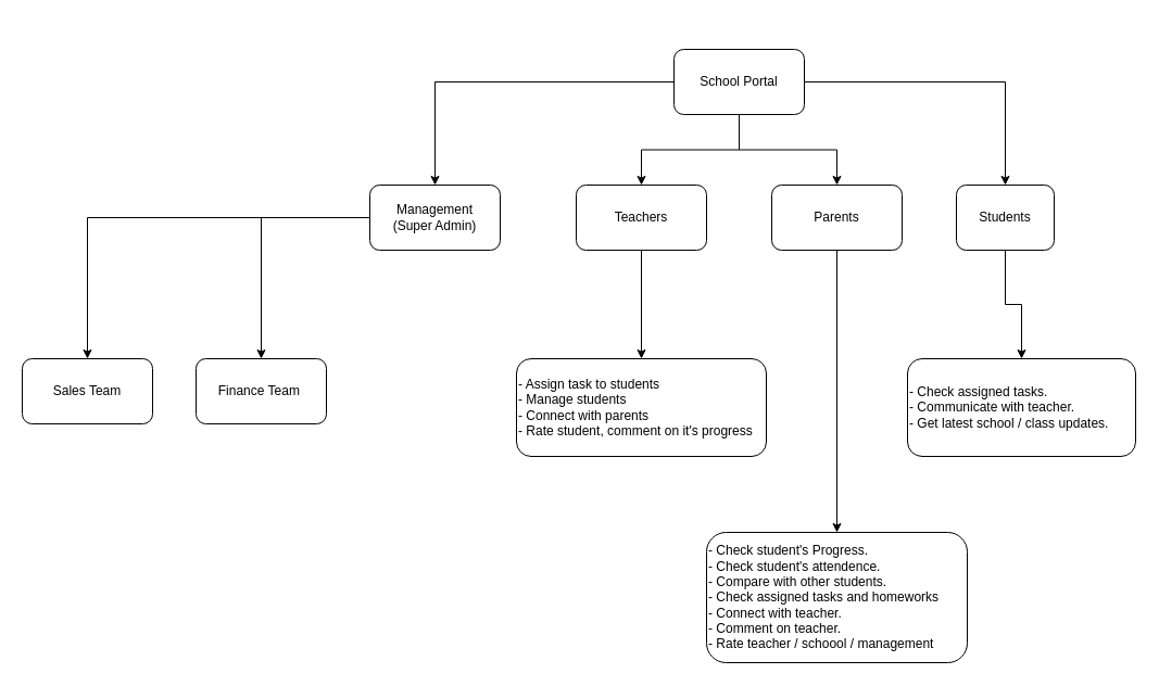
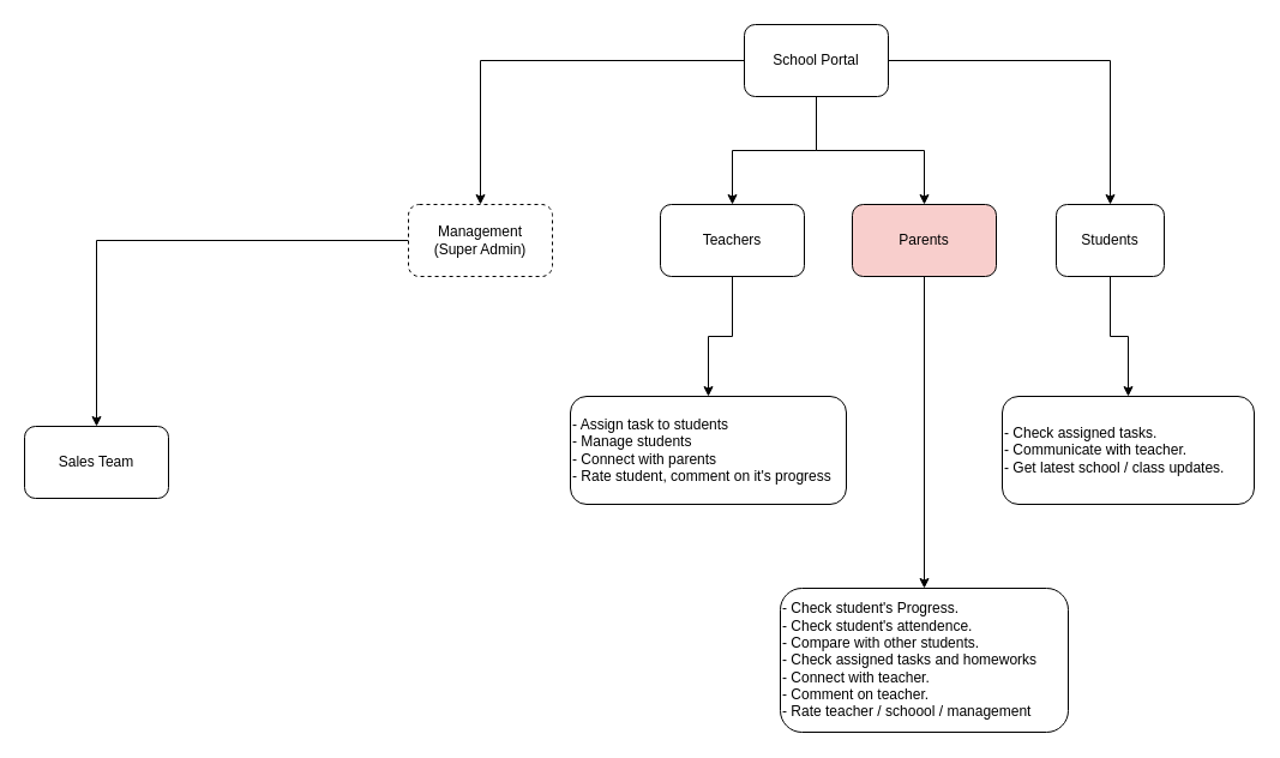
- <mxCell id="6" value="School Portal" style="rounded=1;whiteSpace=wrap;html=1;" vertex="1" parent="1"><mxGeometry x="620" y="45" width="120" height="60" as="geometry" /></mxCell>
+ <mxCell id="6" value="School Portal" style="rounded=1;whiteSpace=wrap;html=1;" vertex="1" parent="1"><mxGeometry x="620" y="20" width="120" height="60" as="geometry" /></mxCell>
- <mxCell id="9" value="Management&lt;br&gt;(Super Admin)" style="rounded=1;whiteSpace=wrap;html=1;" vertex="1" parent="1"><mxGeometry x="340" y="170" width="120" height="60" as="geometry" /></mxCell>
+ <mxCell id="9" value="Management&lt;br&gt;(Super Admin)" style="rounded=1;whiteSpace=wrap;html=1;dashed=1;" vertex="1" parent="1"><mxGeometry x="340" y="170" width="120" height="60" as="geometry" /></mxCell>
- <mxCell id="11" value="Teachers" style="rounded=1;whiteSpace=wrap;html=1;" vertex="1" parent="1"><mxGeometry x="530" y="170" width="120" height="60" as="geometry" /></mxCell>
+ <mxCell id="11" value="Teachers" style="rounded=1;whiteSpace=wrap;html=1;" vertex="1" parent="1"><mxGeometry x="550" y="170" width="120" height="60" as="geometry" /></mxCell>
- <mxCell id="13" value="Parents" style="rounded=1;whiteSpace=wrap;html=1;" vertex="1" parent="1"><mxGeometry x="710" y="170" width="120" height="60" as="geometry" /></mxCell>
+ <mxCell id="13" value="Parents" style="rounded=1;whiteSpace=wrap;html=1;fillColor=#f8cecc;" vertex="1" parent="1"><mxGeometry x="710" y="170" width="120" height="60" as="geometry" /></mxCell>
- <mxCell id="8" value="" style="edgeStyle=orthogonalEdgeStyle;rounded=0;orthogonalLoop=1;jettySize=auto;html=1;" edge="1" parent="1" source="9" target="17"><mxGeometry relative="1" as="geometry" /></mxCell>
- <mxCell id="16" value="Sales Team" style="rounded=1;whiteSpace=wrap;html=1;" vertex="1" parent="1"><mxGeometry x="20" y="330" width="120" height="60" as="geometry" /></mxCell>
+ <mxCell id="16" value="Sales Team" style="rounded=1;whiteSpace=wrap;html=1;" vertex="1" parent="1"><mxGeometry x="20" y="355" width="120" height="60" as="geometry" /></mxCell>
- <mxCell id="17" value="Finance Team&amp;nbsp;" style="rounded=1;whiteSpace=wrap;html=1;" vertex="1" parent="1"><mxGeometry x="180" y="330" width="120" height="60" as="geometry" /></mxCell>
